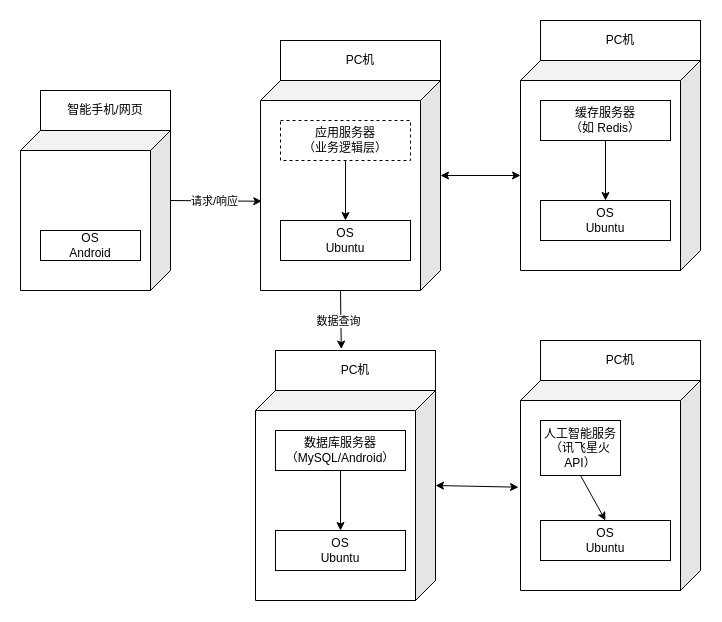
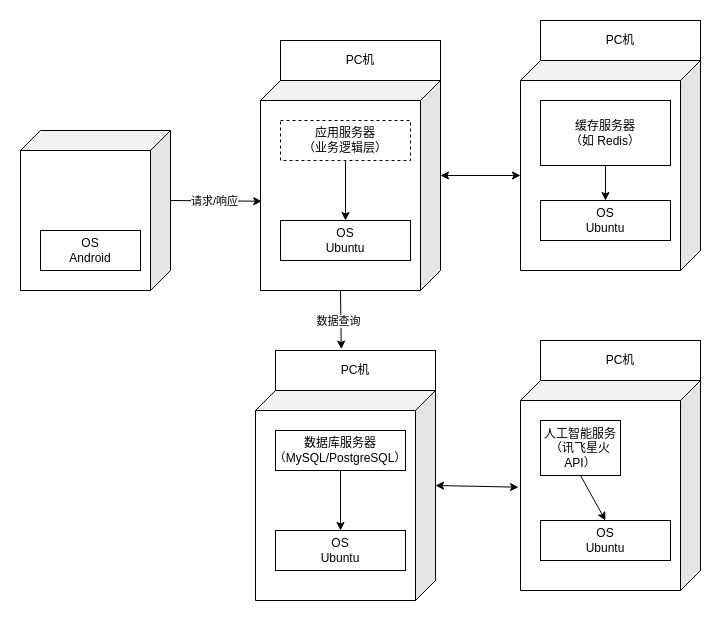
- <mxCell id="3" value="智能手机/网页" style="rounded=0;whiteSpace=wrap;html=1;" vertex="1" parent="1"><mxGeometry x="40" y="90" width="130" height="40" as="geometry" /></mxCell>
- <mxCell id="14" value="缓存服务器&lt;div&gt;（如 Redis）&lt;/div&gt;" style="rounded=0;whiteSpace=wrap;html=1;" vertex="1" parent="1"><mxGeometry x="540" y="100" width="130" height="40" as="geometry" /></mxCell>
+ <mxCell id="14" value="缓存服务器&lt;div&gt;（如 Redis）&lt;/div&gt;" style="rounded=0;whiteSpace=wrap;html=1;" vertex="1" parent="1"><mxGeometry x="540" y="100" width="130" height="65" as="geometry" /></mxCell>
- <mxCell id="4" value="OS&lt;div&gt;Android&lt;/div&gt;" style="rounded=0;whiteSpace=wrap;html=1;" vertex="1" parent="1"><mxGeometry x="40" y="230" width="100" height="30" as="geometry" /></mxCell>
+ <mxCell id="4" value="OS&lt;div&gt;Android&lt;/div&gt;" style="rounded=0;whiteSpace=wrap;html=1;" vertex="1" parent="1"><mxGeometry x="40" y="230" width="100" height="40" as="geometry" /></mxCell>
- <mxCell id="20" value="数据库服务器&lt;div&gt;（MySQL/Android）&lt;/div&gt;" style="rounded=0;whiteSpace=wrap;html=1;" vertex="1" parent="1"><mxGeometry x="275" y="430" width="130" height="40" as="geometry" /></mxCell>
+ <mxCell id="20" value="数据库服务器&lt;div&gt;（MySQL/PostgreSQL）&lt;/div&gt;" style="rounded=0;whiteSpace=wrap;html=1;" vertex="1" parent="1"><mxGeometry x="275" y="430" width="130" height="40" as="geometry" /></mxCell>
